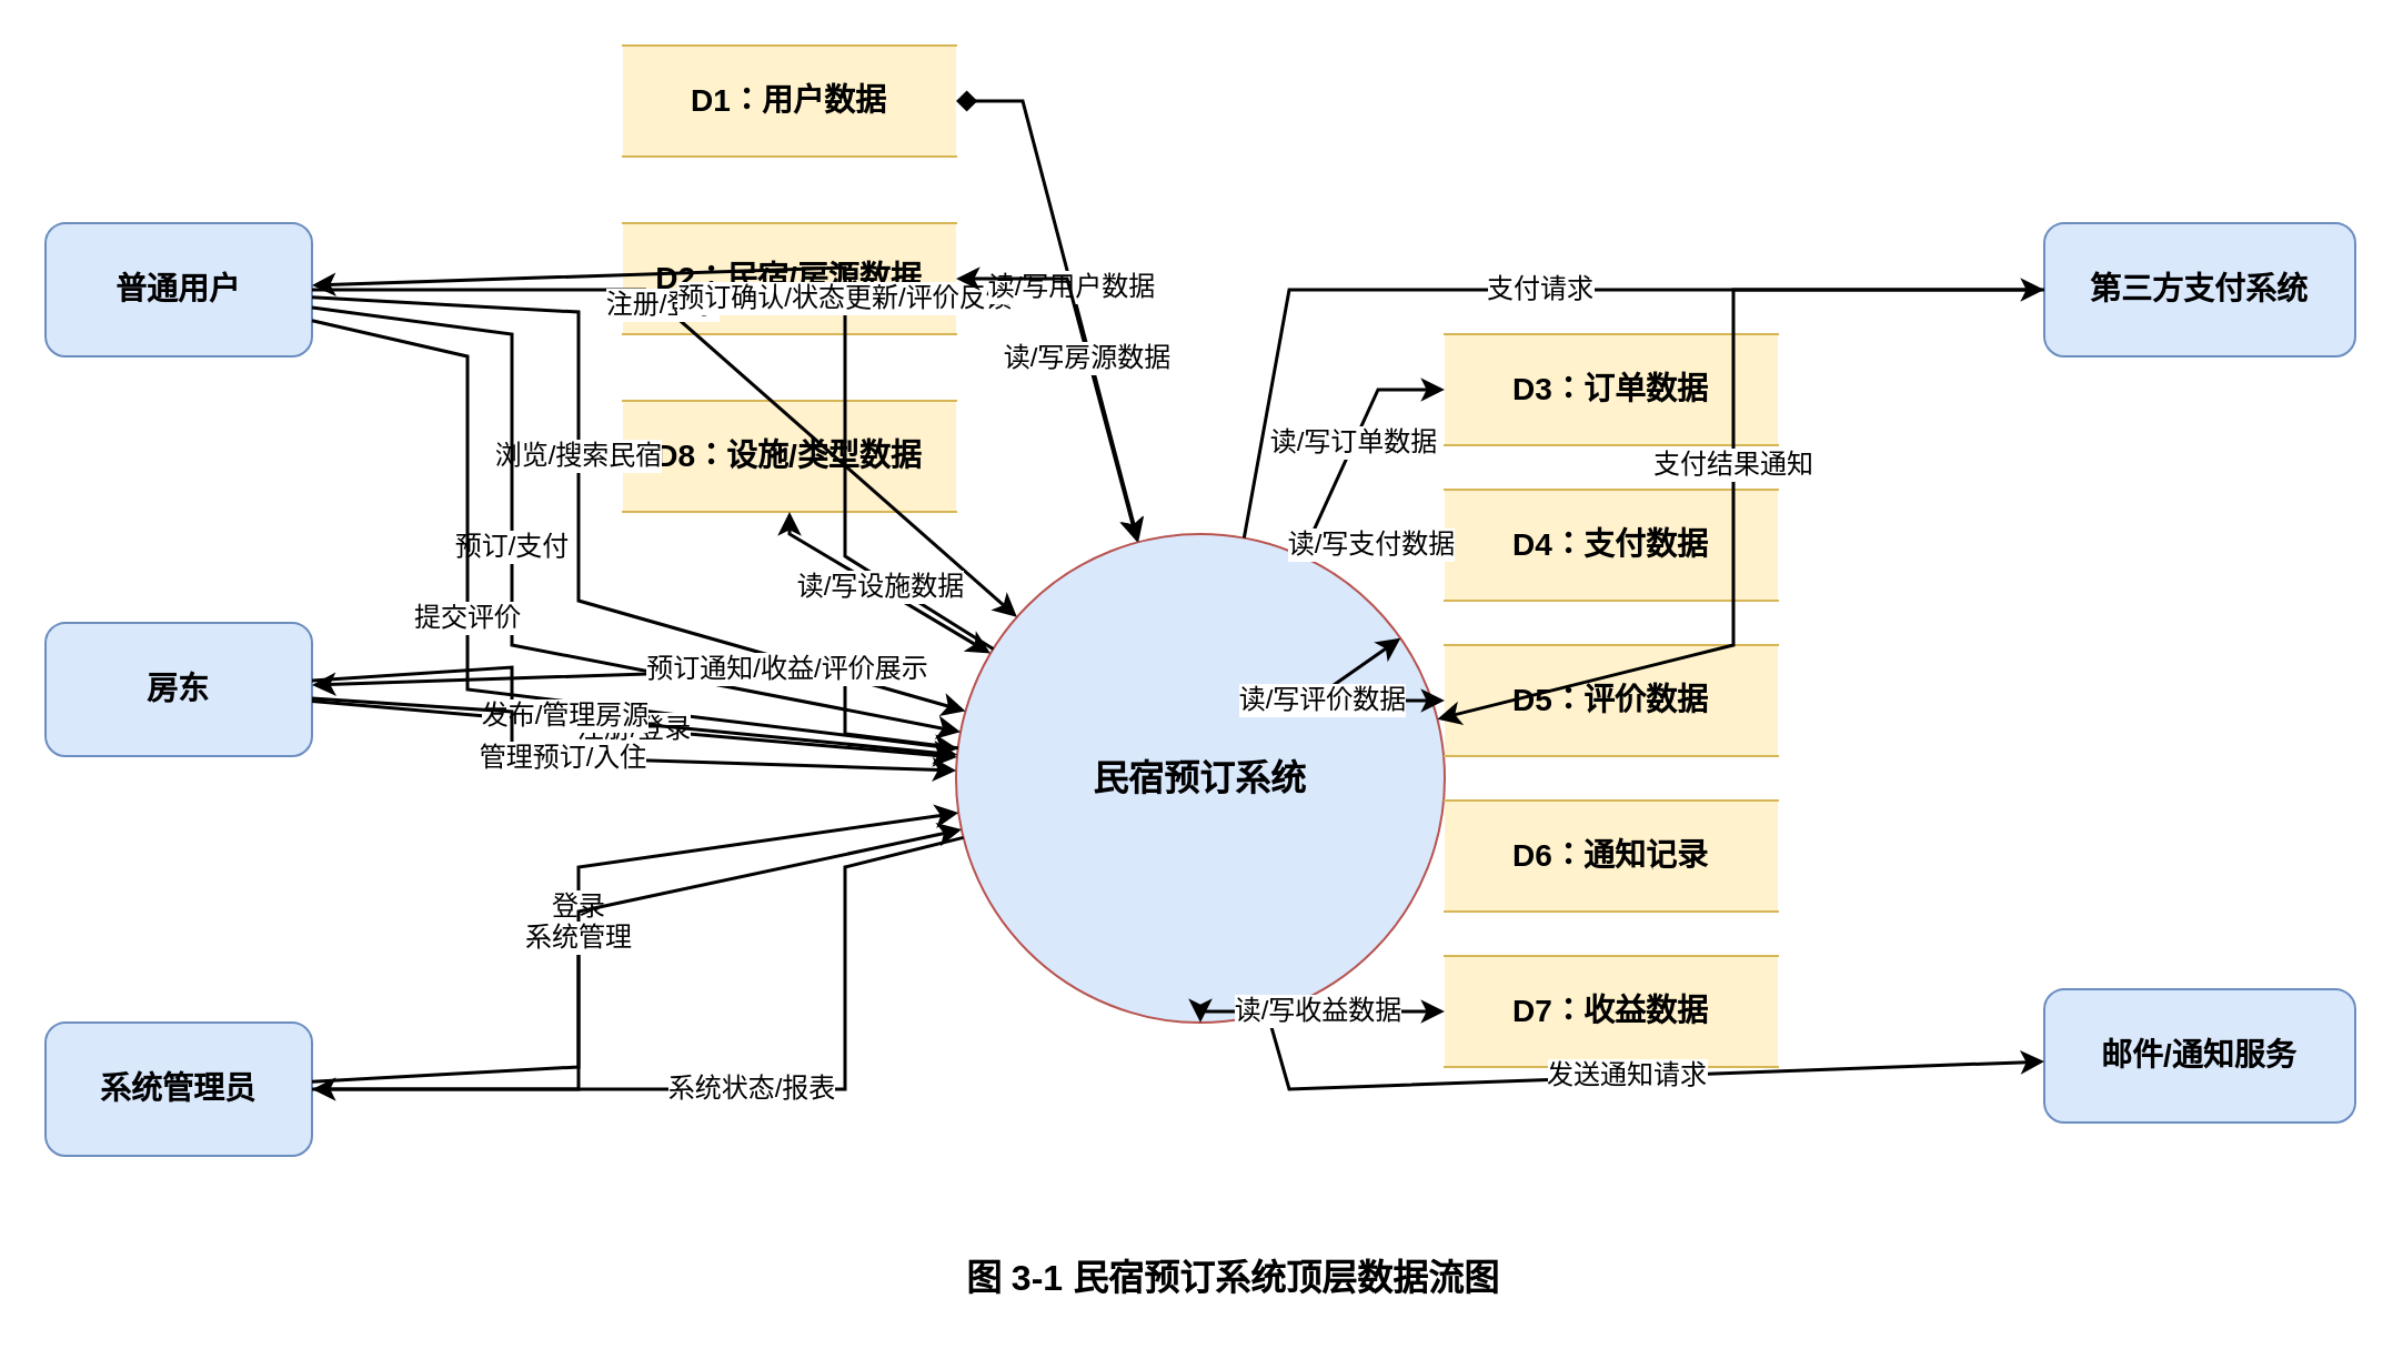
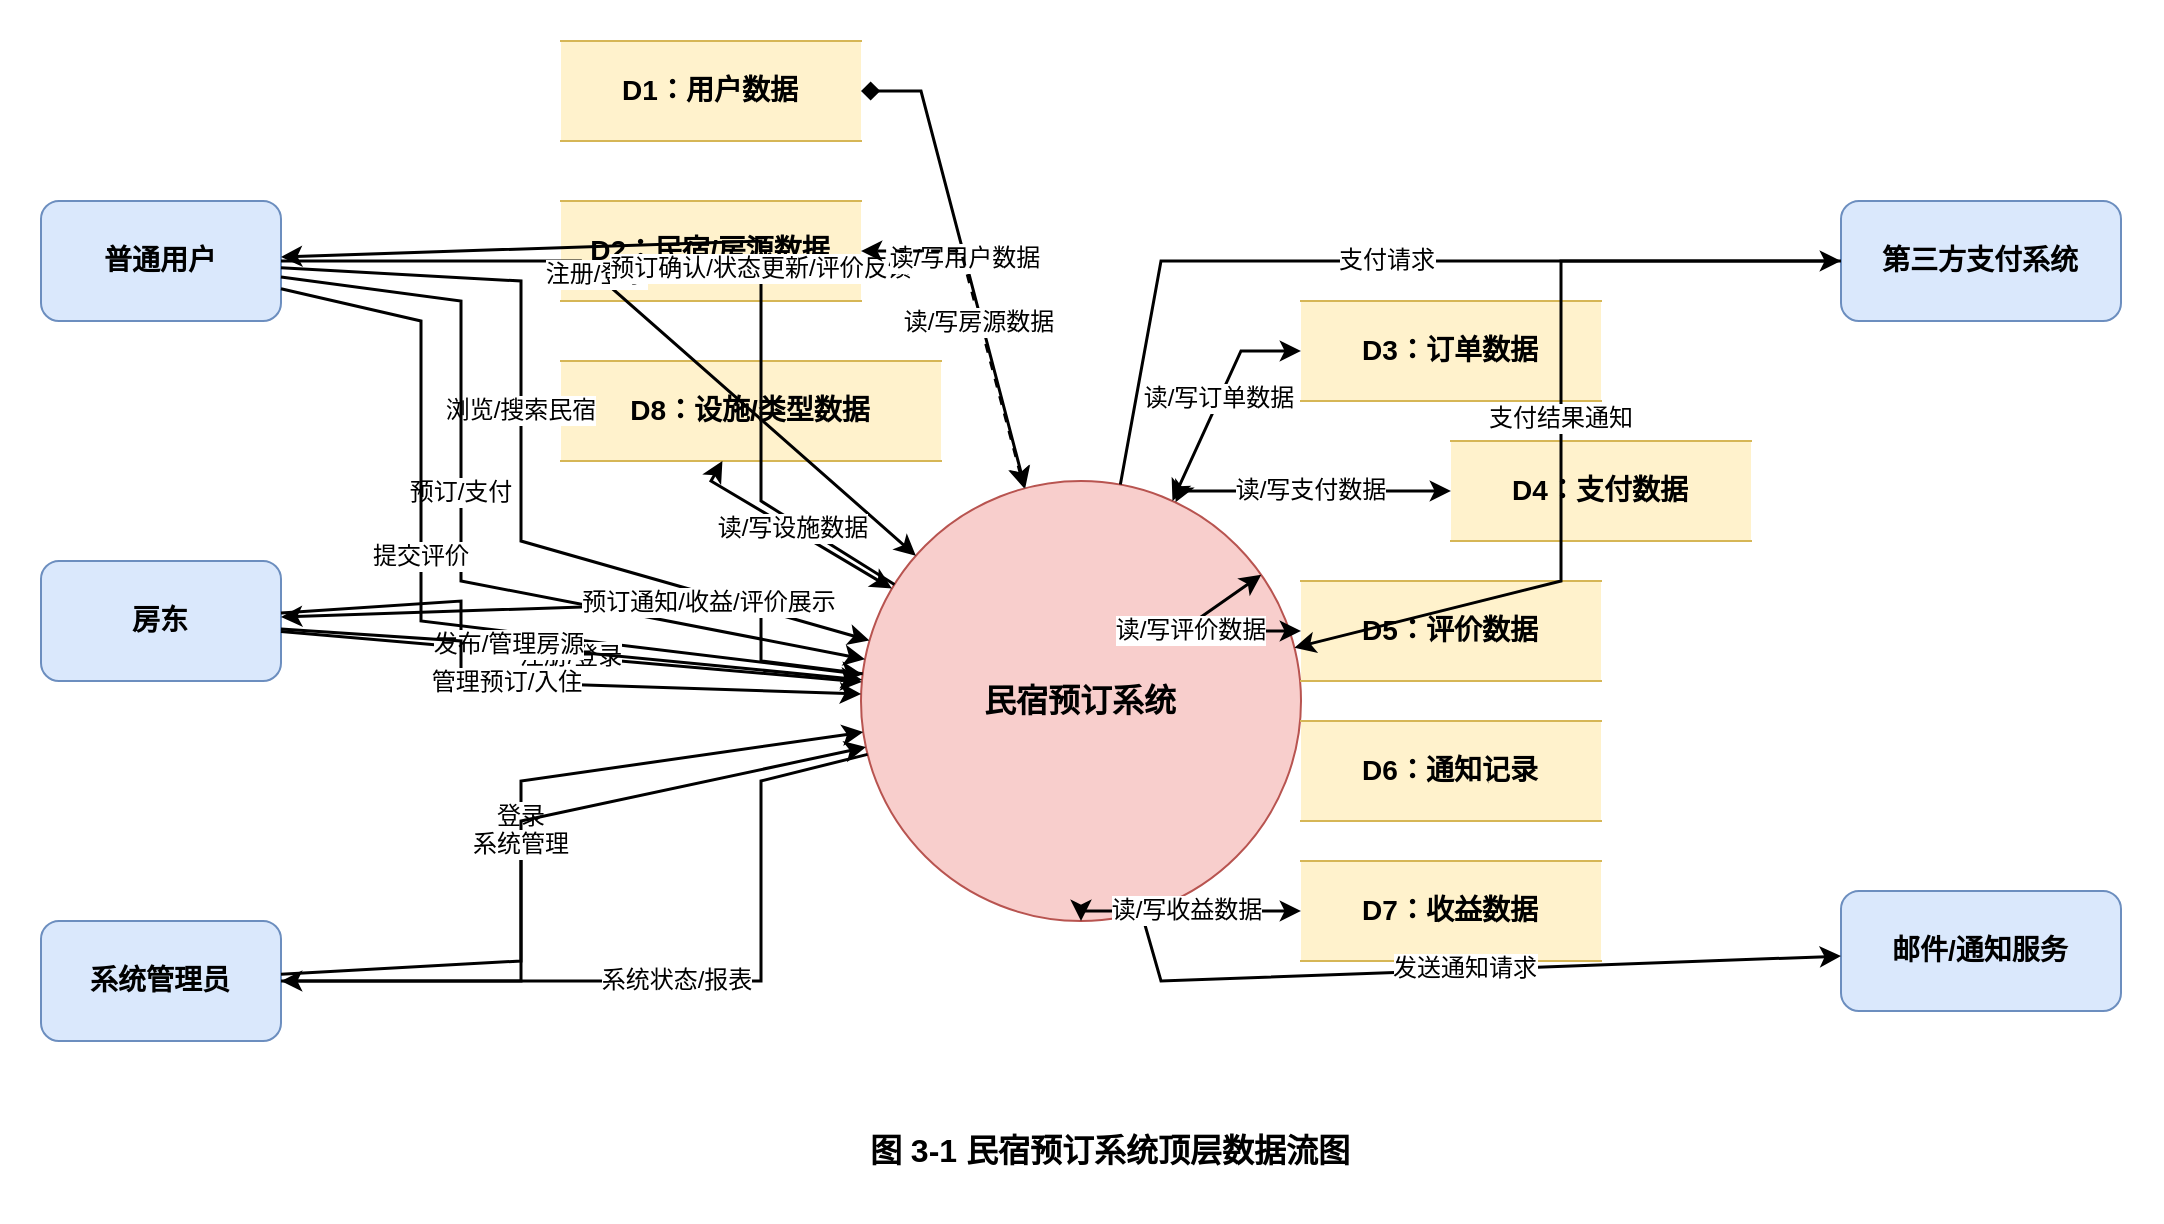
- <mxCell id="32" value="读/写房源数据" style="endArrow=classic;startArrow=classic;html=1;rounded=0;fontSize=12;strokeWidth=1.5;" edge="1" parent="1" source="7" target="9"><mxGeometry relative="1" as="geometry"><Array as="points"><mxPoint x="480" y="125" /></Array></mxGeometry></mxCell>
+ <mxCell id="32" value="读/写房源数据" style="endArrow=classic;startArrow=classic;html=1;rounded=0;fontSize=12;strokeWidth=1.5;dashed=1;" edge="1" parent="1" source="7" target="9"><mxGeometry relative="1" as="geometry"><Array as="points"><mxPoint x="480" y="125" /></Array></mxGeometry></mxCell>
- <mxCell id="15" value="D8：设施/类型数据" style="shape=partialRectangle;whiteSpace=wrap;html=1;left=0;right=0;fontSize=14;fontStyle=1;fillColor=#fff2cc;strokeColor=#d6b656;" vertex="1" parent="1"><mxGeometry x="280" y="180" width="150" height="50" as="geometry" /></mxCell>
+ <mxCell id="15" value="D8：设施/类型数据" style="shape=partialRectangle;whiteSpace=wrap;html=1;left=0;right=0;fontSize=14;fontStyle=1;fillColor=#fff2cc;strokeColor=#d6b656;" vertex="1" parent="1"><mxGeometry x="280" y="180" width="190" height="50" as="geometry" /></mxCell>
- <mxCell id="11" value="D4：支付数据" style="shape=partialRectangle;whiteSpace=wrap;html=1;left=0;right=0;fontSize=14;fontStyle=1;fillColor=#fff2cc;strokeColor=#d6b656;" vertex="1" parent="1"><mxGeometry x="650" y="220" width="150" height="50" as="geometry" /></mxCell>
+ <mxCell id="11" value="D4：支付数据" style="shape=partialRectangle;whiteSpace=wrap;html=1;left=0;right=0;fontSize=14;fontStyle=1;fillColor=#fff2cc;strokeColor=#d6b656;" vertex="1" parent="1"><mxGeometry x="725" y="220" width="150" height="50" as="geometry" /></mxCell>
- <mxCell id="7" value="民宿预订系统" style="ellipse;whiteSpace=wrap;html=1;aspect=fixed;fontSize=16;fontStyle=1;verticalAlign=middle;fillColor=#dae8fc;strokeColor=#b85450;" vertex="1" parent="1"><mxGeometry x="430" y="240" width="220" height="220" as="geometry" /></mxCell>
+ <mxCell id="7" value="民宿预订系统" style="ellipse;whiteSpace=wrap;html=1;aspect=fixed;fontSize=16;fontStyle=1;verticalAlign=middle;fillColor=#f8cecc;strokeColor=#b85450;" vertex="1" parent="1"><mxGeometry x="430" y="240" width="220" height="220" as="geometry" /></mxCell>
